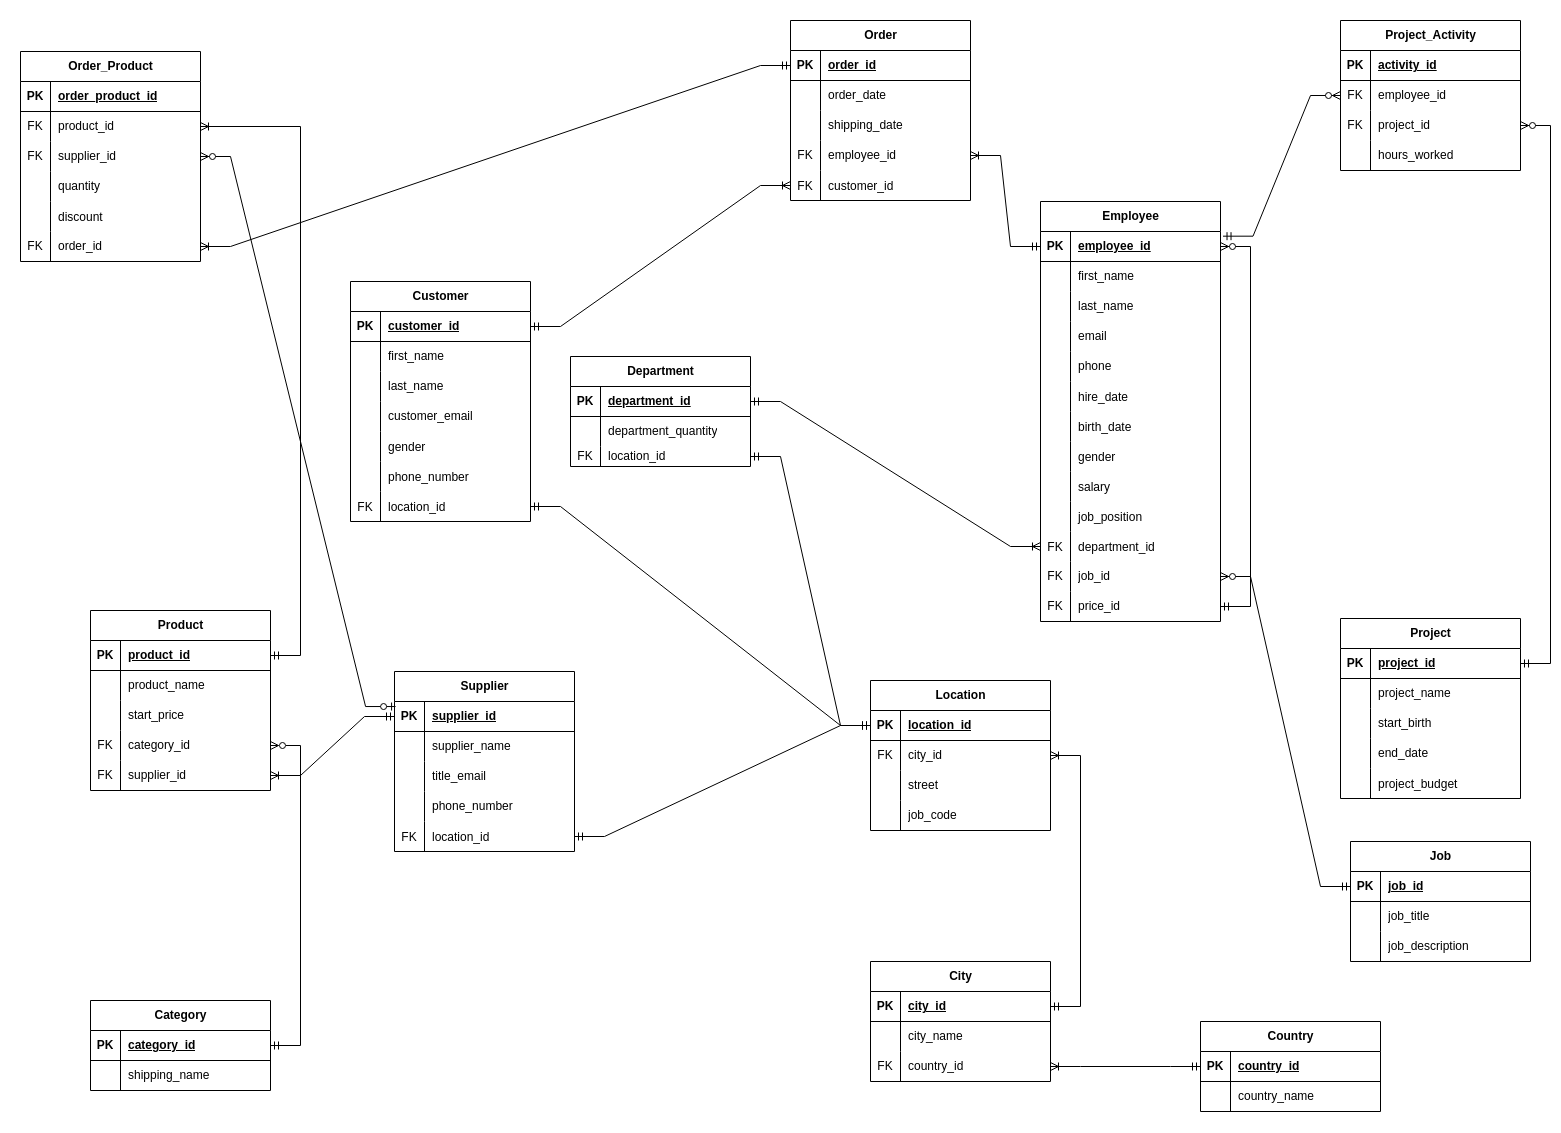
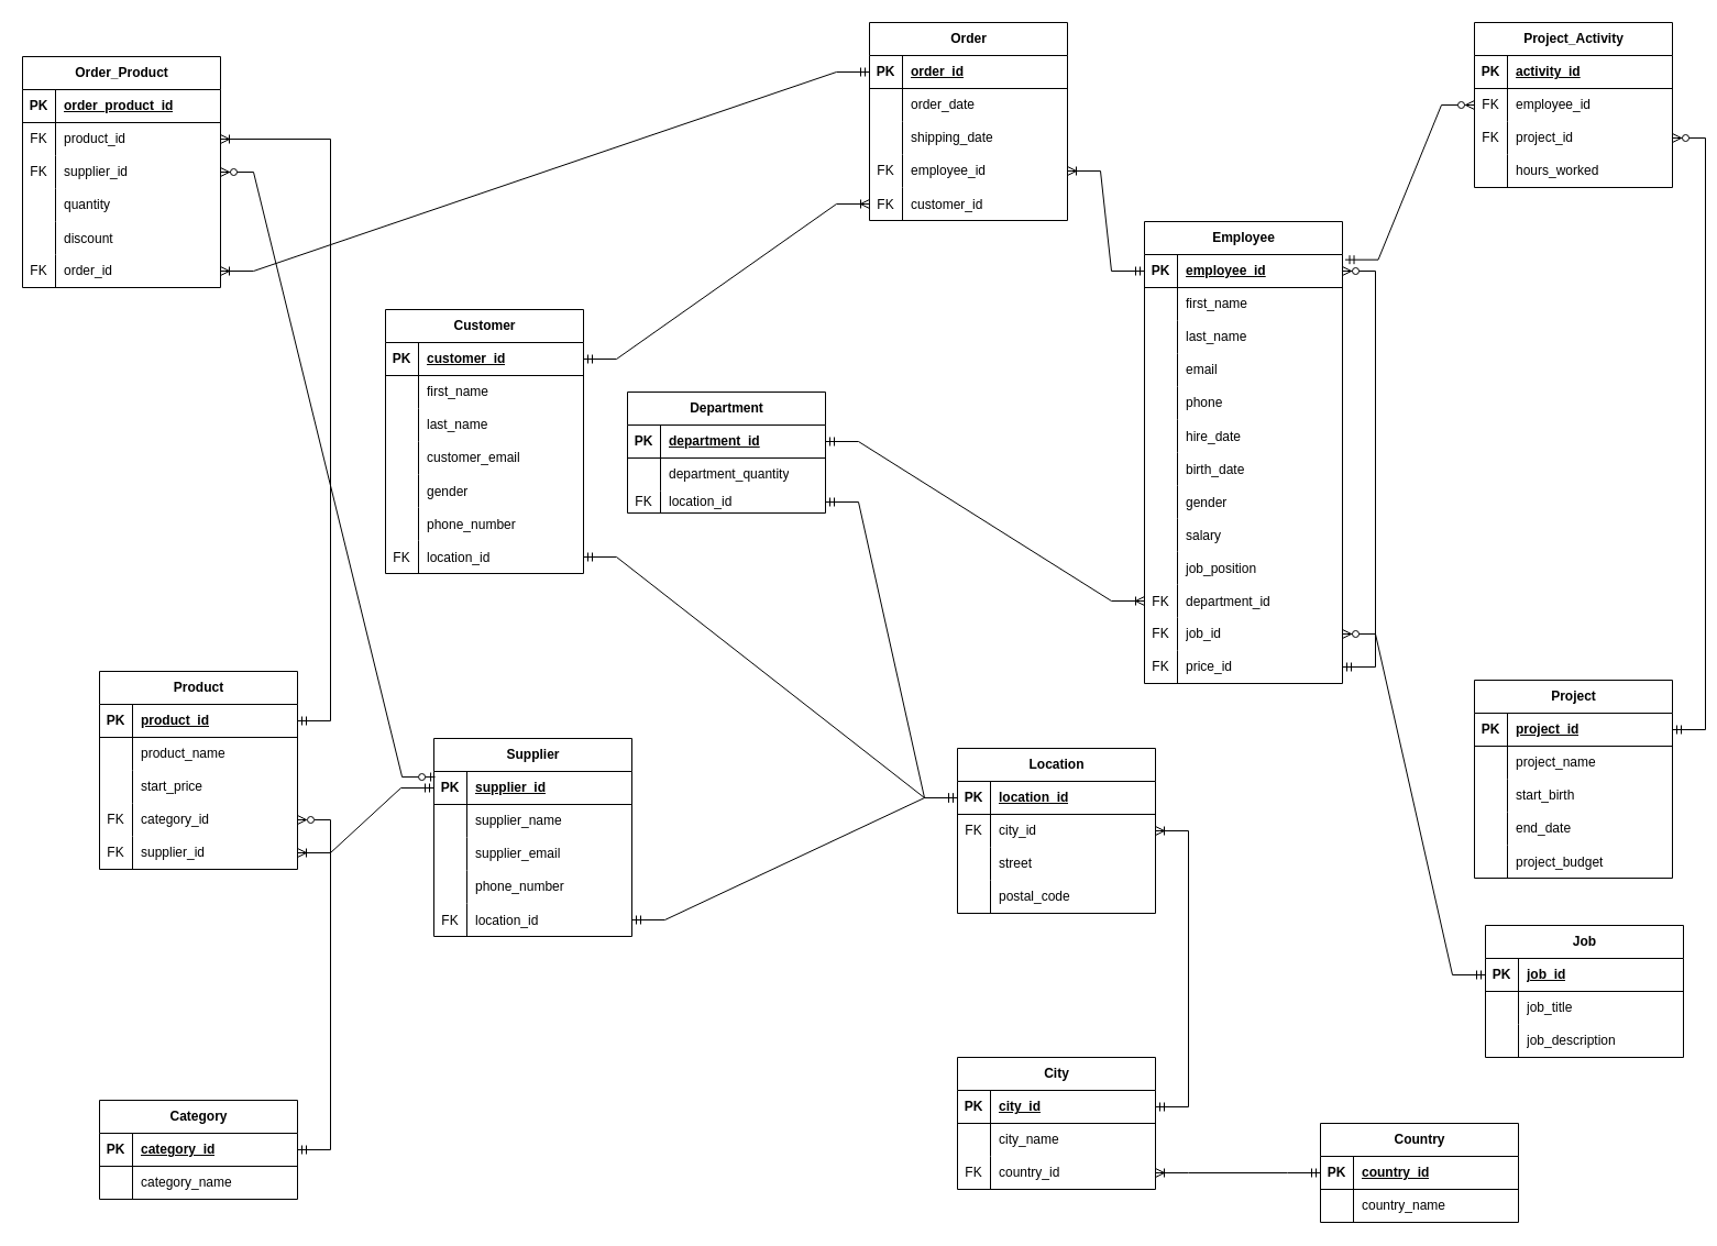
- <mxCell id="170" value="title_email" style="shape=partialRectangle;connectable=0;fillColor=none;top=0;left=0;bottom=0;right=0;align=left;spacingLeft=6;overflow=hidden;whiteSpace=wrap;html=1;" vertex="1" parent="168"><mxGeometry x="30" width="150" height="30" as="geometry"><mxRectangle width="150" height="30" as="alternateBounds" /></mxGeometry></mxCell>
+ <mxCell id="170" value="supplier_email" style="shape=partialRectangle;connectable=0;fillColor=none;top=0;left=0;bottom=0;right=0;align=left;spacingLeft=6;overflow=hidden;whiteSpace=wrap;html=1;" vertex="1" parent="168"><mxGeometry x="30" width="150" height="30" as="geometry"><mxRectangle width="150" height="30" as="alternateBounds" /></mxGeometry></mxCell>
- <mxCell id="127" value="job_code" style="shape=partialRectangle;connectable=0;fillColor=none;top=0;left=0;bottom=0;right=0;align=left;spacingLeft=6;overflow=hidden;whiteSpace=wrap;html=1;" vertex="1" parent="125"><mxGeometry x="30" width="150" height="30" as="geometry"><mxRectangle width="150" height="30" as="alternateBounds" /></mxGeometry></mxCell>
+ <mxCell id="127" value="postal_code" style="shape=partialRectangle;connectable=0;fillColor=none;top=0;left=0;bottom=0;right=0;align=left;spacingLeft=6;overflow=hidden;whiteSpace=wrap;html=1;" vertex="1" parent="125"><mxGeometry x="30" width="150" height="30" as="geometry"><mxRectangle width="150" height="30" as="alternateBounds" /></mxGeometry></mxCell>
- <mxCell id="183" value="shipping_name" style="shape=partialRectangle;connectable=0;fillColor=none;top=0;left=0;bottom=0;right=0;align=left;spacingLeft=6;overflow=hidden;whiteSpace=wrap;html=1;" vertex="1" parent="181"><mxGeometry x="30" width="150" height="30" as="geometry"><mxRectangle width="150" height="30" as="alternateBounds" /></mxGeometry></mxCell>
+ <mxCell id="183" value="category_name" style="shape=partialRectangle;connectable=0;fillColor=none;top=0;left=0;bottom=0;right=0;align=left;spacingLeft=6;overflow=hidden;whiteSpace=wrap;html=1;" vertex="1" parent="181"><mxGeometry x="30" width="150" height="30" as="geometry"><mxRectangle width="150" height="30" as="alternateBounds" /></mxGeometry></mxCell>
